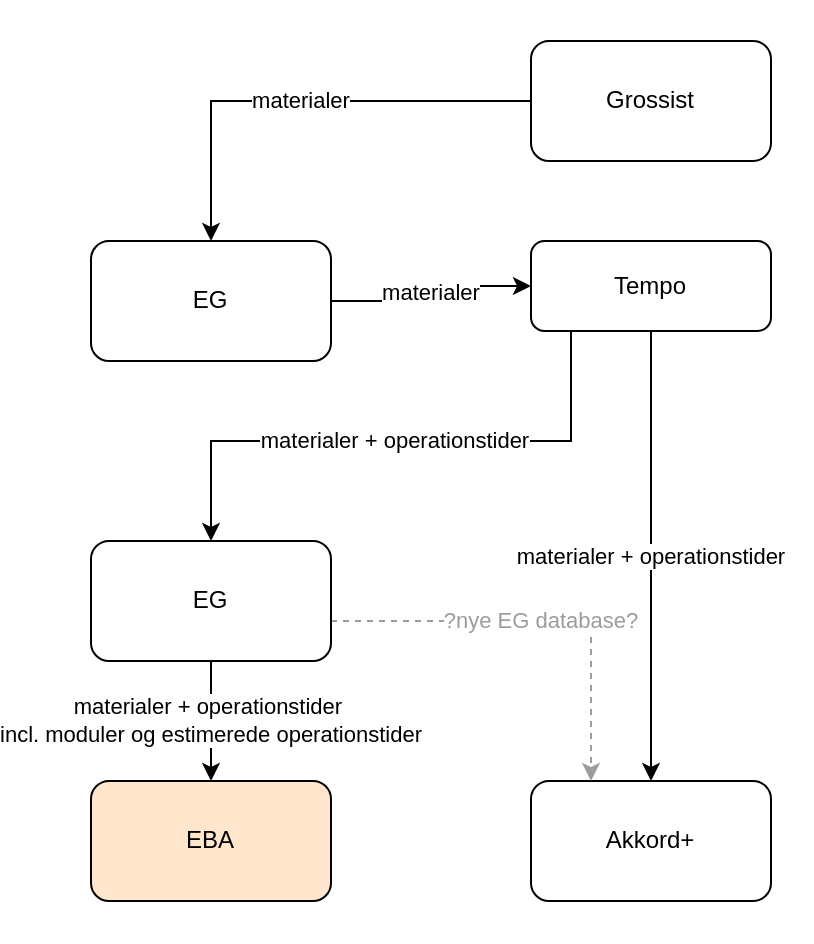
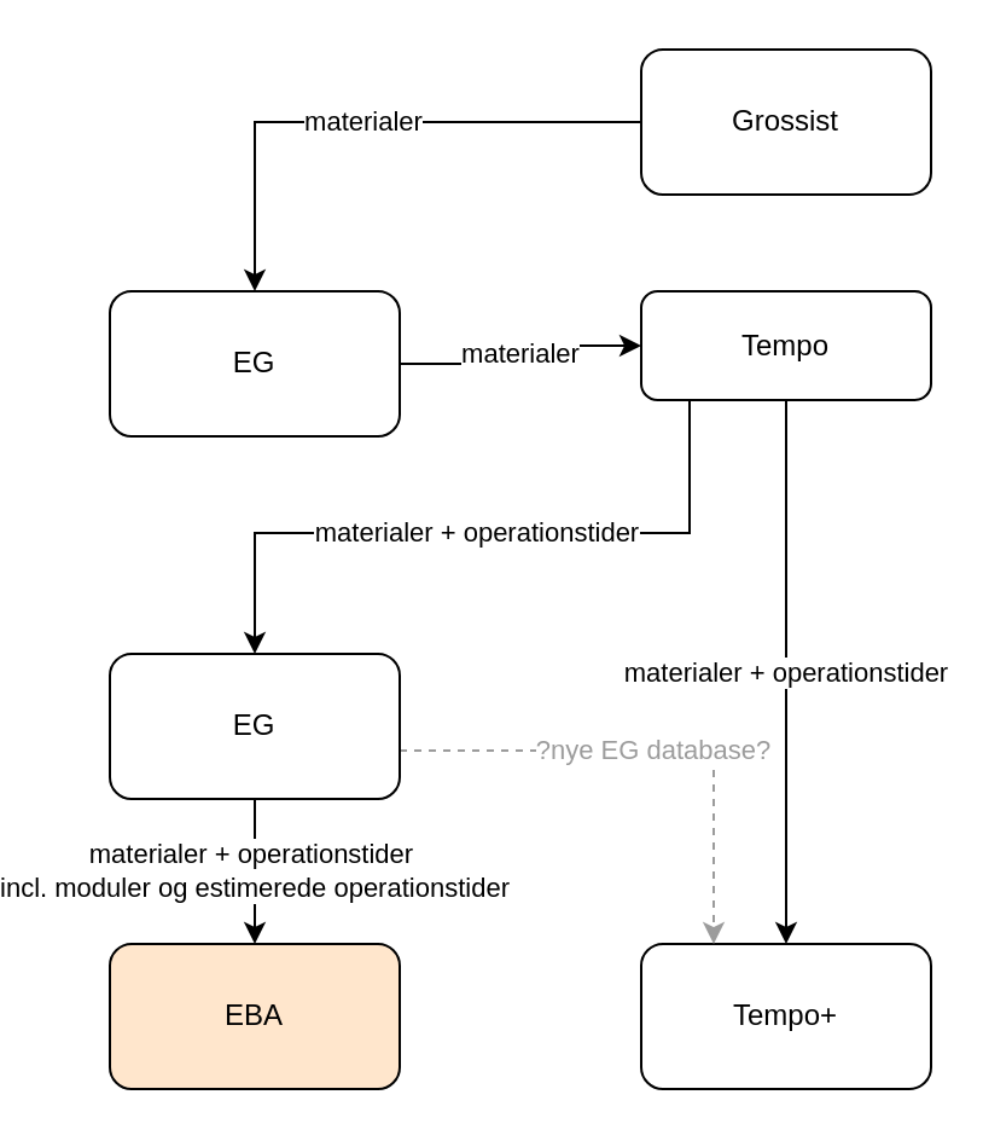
- <mxCell id="9" value="Akkord+" style="rounded=1;whiteSpace=wrap;html=1;" parent="1" vertex="1"><mxGeometry x="240" y="390" width="120" height="60" as="geometry" /></mxCell>
+ <mxCell id="9" value="Tempo+" style="rounded=1;whiteSpace=wrap;html=1;" parent="1" vertex="1"><mxGeometry x="240" y="390" width="120" height="60" as="geometry" /></mxCell>
